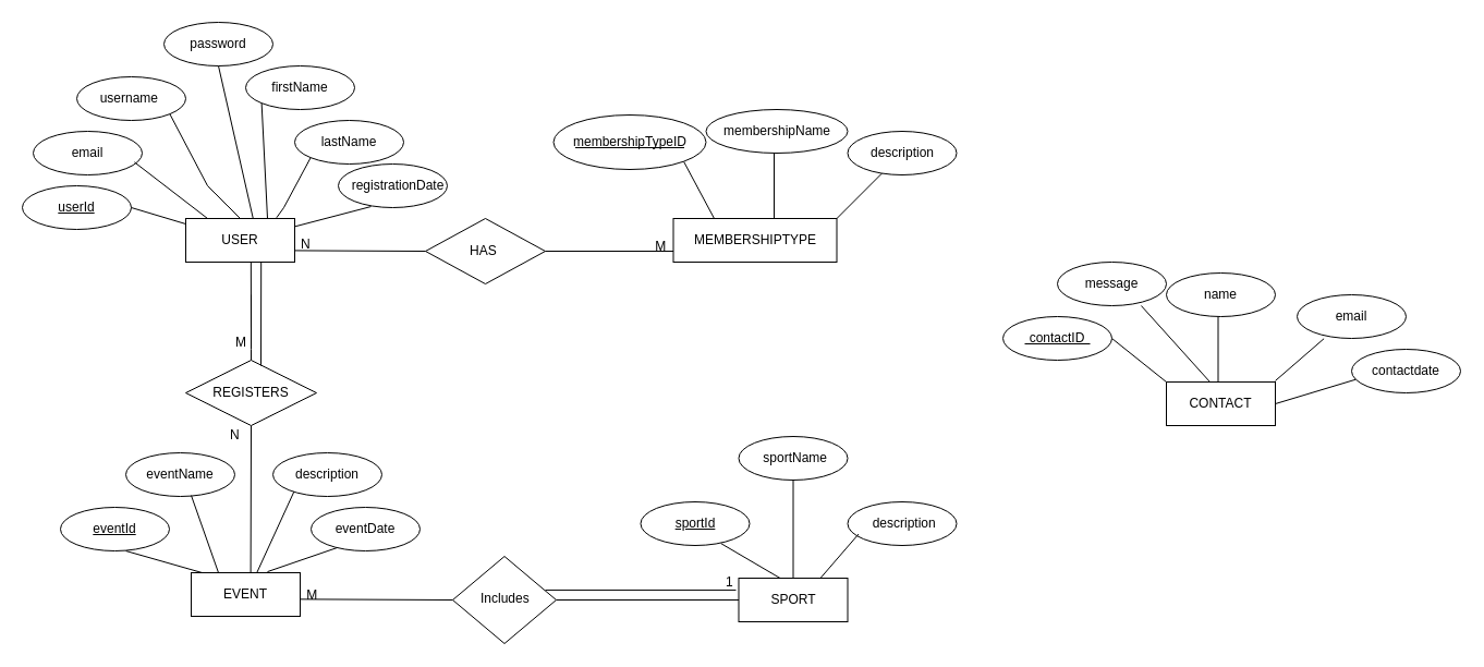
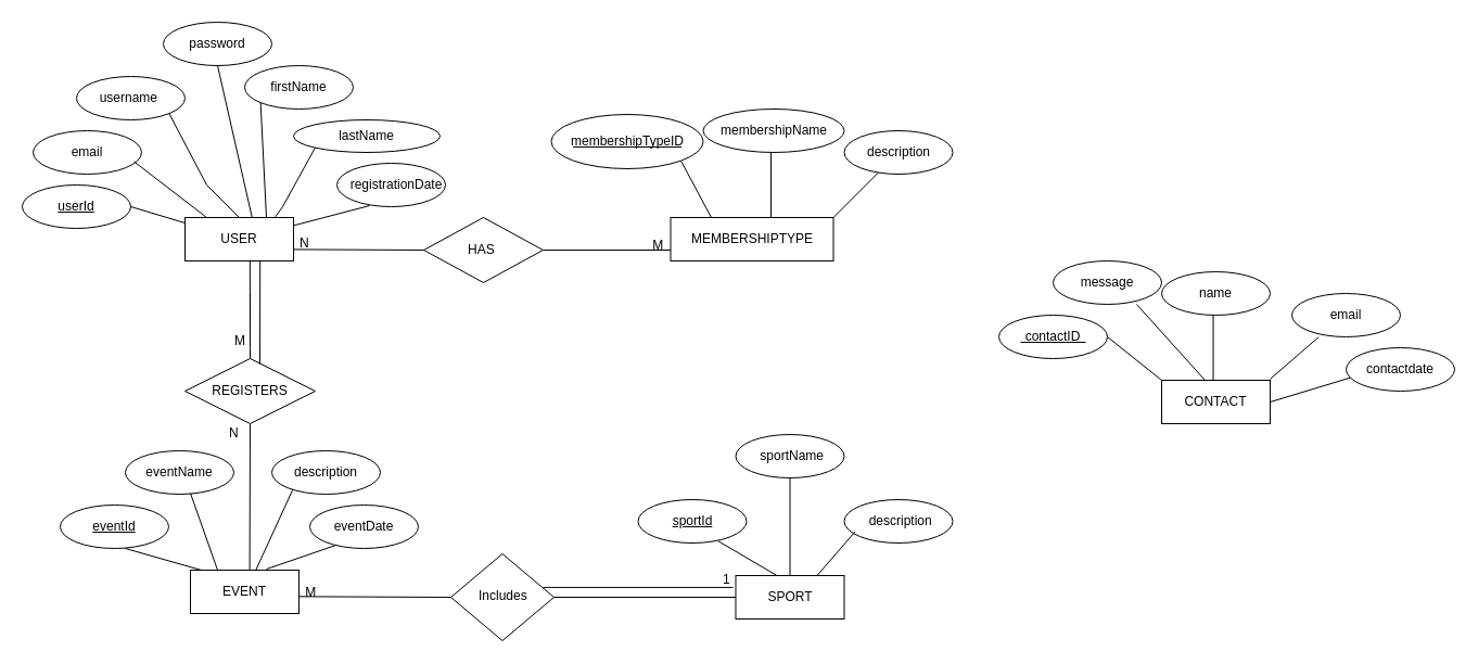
- <mxCell id="27" value="lastName" style="ellipse;whiteSpace=wrap;html=1;align=center;" vertex="1" parent="1"><mxGeometry x="270" y="110" width="100" height="40" as="geometry" /></mxCell>
+ <mxCell id="27" value="lastName" style="ellipse;whiteSpace=wrap;html=1;align=center;" vertex="1" parent="1"><mxGeometry x="270" y="110" width="135" height="30" as="geometry" /></mxCell>
